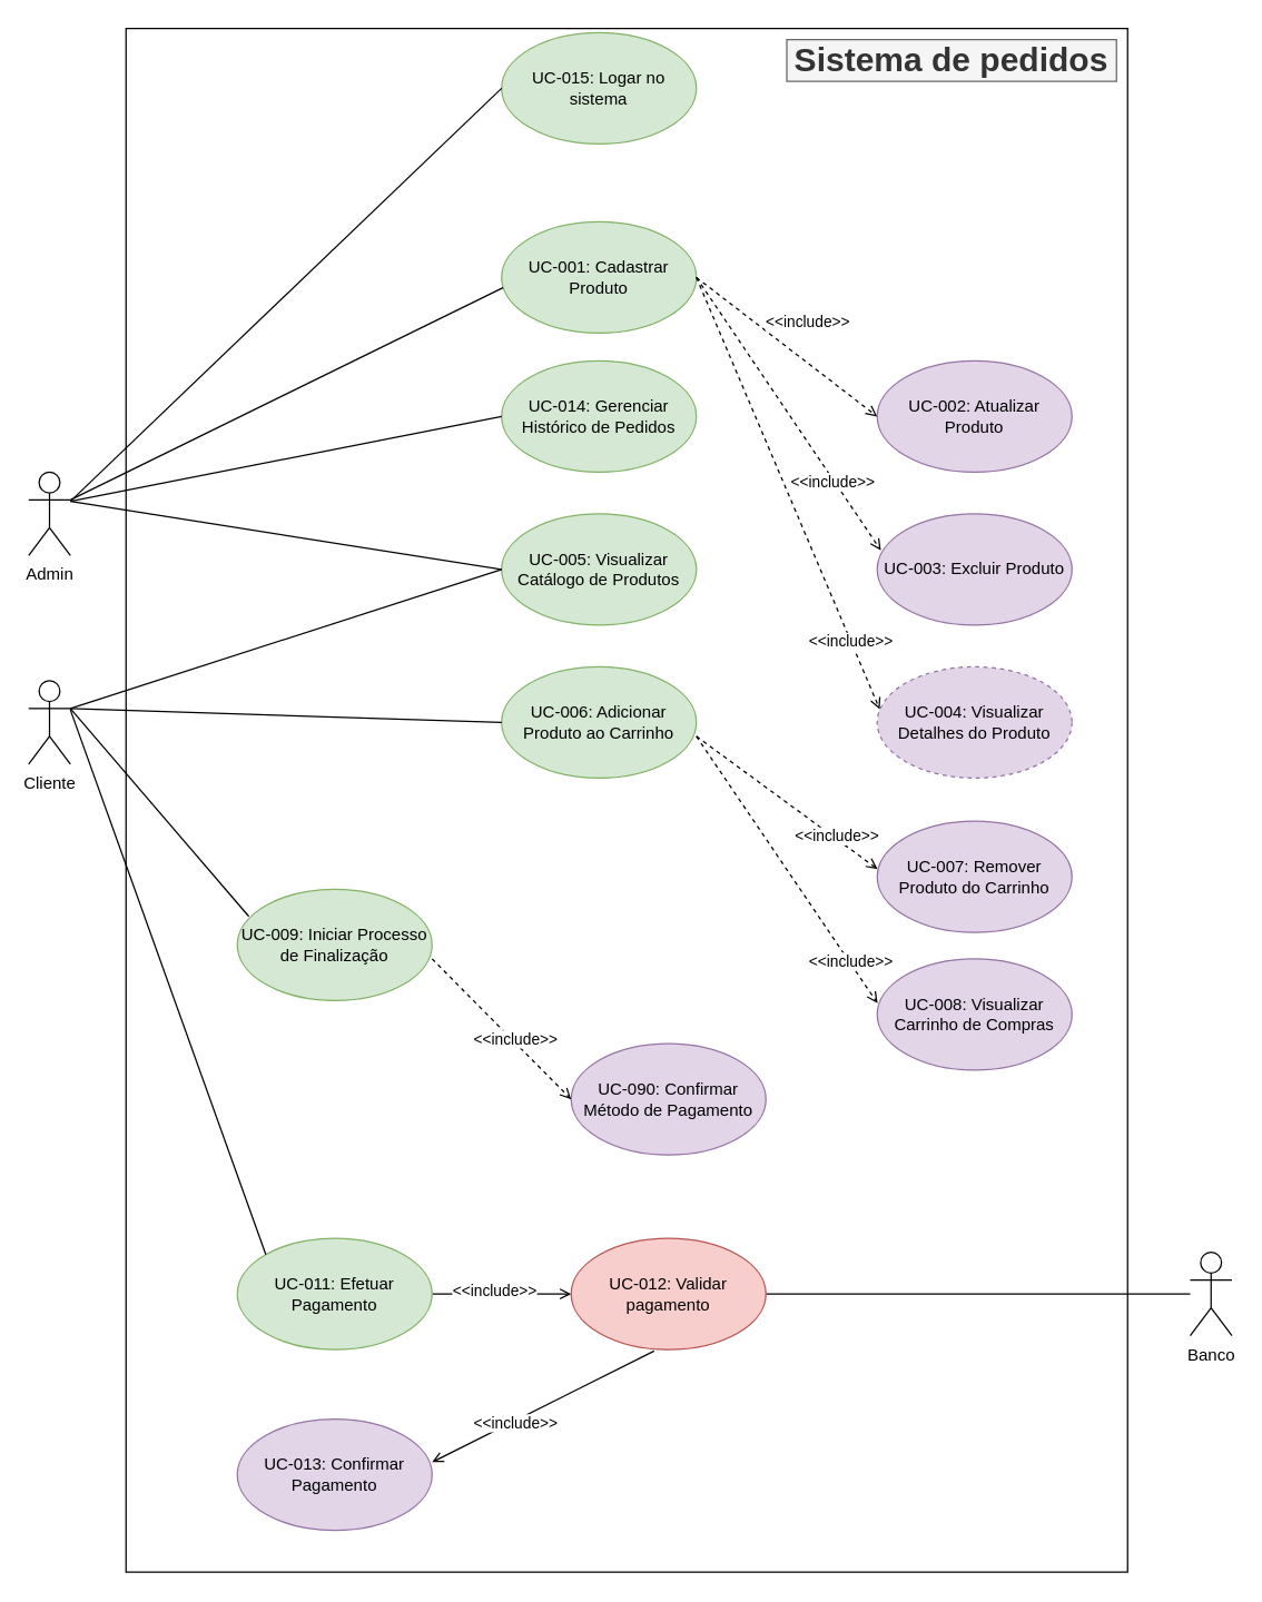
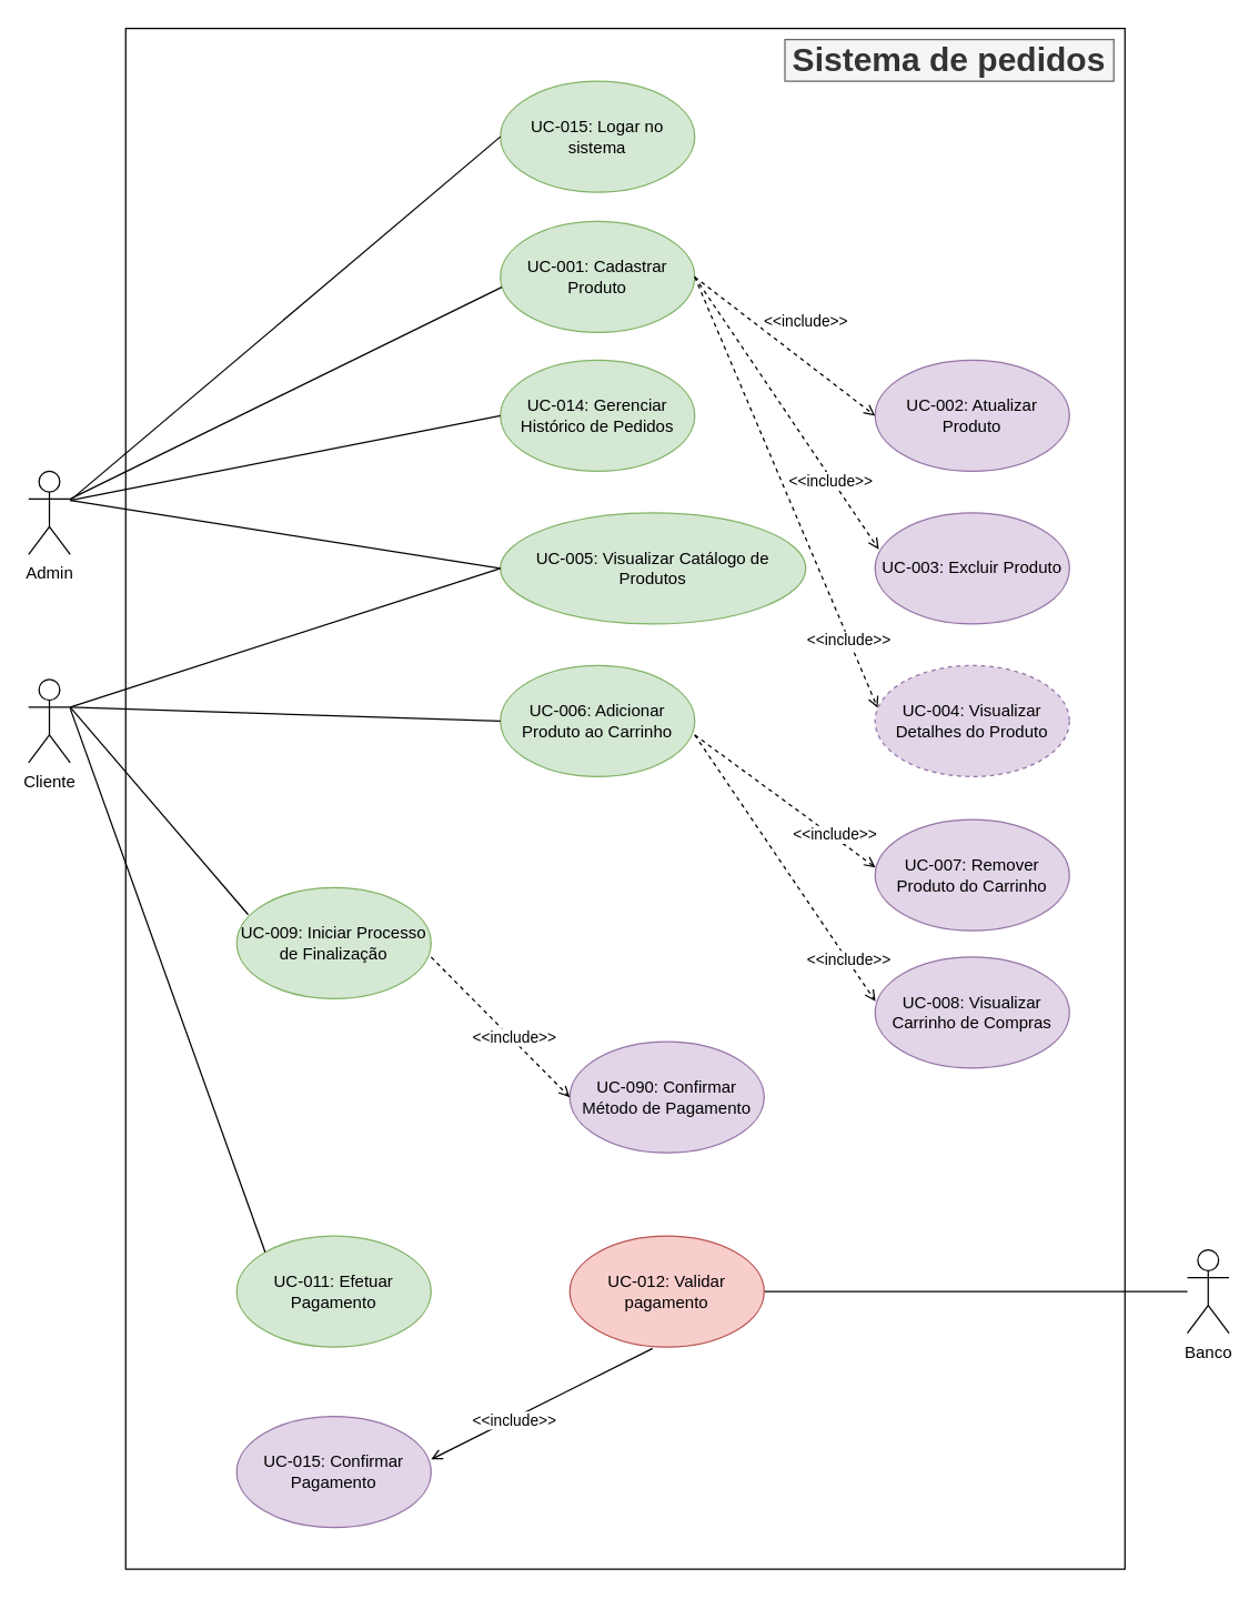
- <mxCell id="45" value="UC-015: Logar no sistema" style="ellipse;whiteSpace=wrap;html=1;fillColor=#d5e8d4;strokeColor=#82b366;" parent="1" vertex="1"><mxGeometry x="360" y="23" width="140" height="80" as="geometry" /></mxCell>
+ <mxCell id="45" value="UC-015: Logar no sistema" style="ellipse;whiteSpace=wrap;html=1;fillColor=#d5e8d4;strokeColor=#82b366;" parent="1" vertex="1"><mxGeometry x="360" y="58" width="140" height="80" as="geometry" /></mxCell>
- <mxCell id="7" value="UC-005: Visualizar Catálogo de Produtos" style="ellipse;whiteSpace=wrap;html=1;fillColor=#d5e8d4;strokeColor=#82b366;" parent="1" vertex="1"><mxGeometry x="360" y="369" width="140" height="80" as="geometry" /></mxCell>
+ <mxCell id="7" value="UC-005: Visualizar Catálogo de Produtos" style="ellipse;whiteSpace=wrap;html=1;fillColor=#d5e8d4;strokeColor=#82b366;" parent="1" vertex="1"><mxGeometry x="360" y="369" width="220" height="80" as="geometry" /></mxCell>
- <mxCell id="13" style="edgeStyle=orthogonalEdgeStyle;rounded=0;orthogonalLoop=1;jettySize=auto;html=1;entryX=0;entryY=0.5;entryDx=0;entryDy=0;endArrow=open;endFill=0;" parent="1" source="15" target="43" edge="1"><mxGeometry relative="1" as="geometry" /></mxCell>
- <mxCell id="14" value="&amp;lt;&amp;lt;include&amp;gt;&amp;gt;" style="edgeLabel;html=1;align=center;verticalAlign=middle;resizable=0;points=[];" parent="13" vertex="1" connectable="0"><mxGeometry x="-0.275" y="3" relative="1" as="geometry"><mxPoint x="8" as="offset" /></mxGeometry></mxCell>
- <mxCell id="16" value="UC-013: Confirmar Pagamento" style="ellipse;whiteSpace=wrap;html=1;fillColor=#e1d5e7;strokeColor=#9673a6;" parent="1" vertex="1"><mxGeometry x="170" y="1020" width="140" height="80" as="geometry" /></mxCell>
+ <mxCell id="16" value="UC-015: Confirmar Pagamento" style="ellipse;whiteSpace=wrap;html=1;fillColor=#e1d5e7;strokeColor=#9673a6;" parent="1" vertex="1"><mxGeometry x="170" y="1020" width="140" height="80" as="geometry" /></mxCell>
